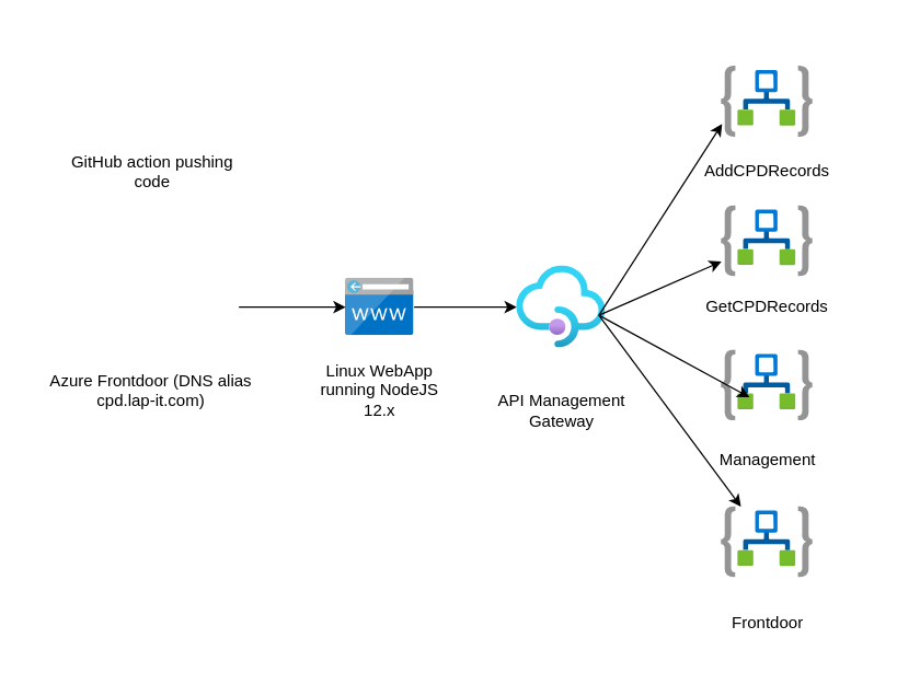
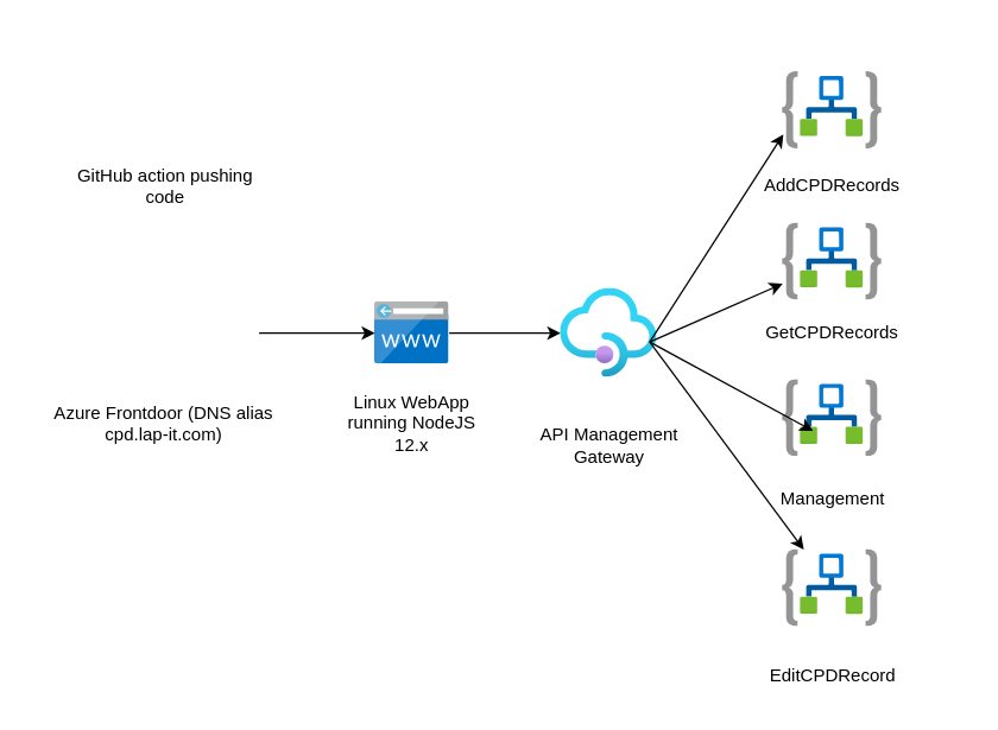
- <mxCell id="19" value="Frontdoor" style="text;html=1;strokeColor=none;fillColor=none;align=center;verticalAlign=middle;whiteSpace=wrap;rounded=0;" vertex="1" parent="1"><mxGeometry x="526.5" y="440" width="67" height="30" as="geometry" /></mxCell>
+ <mxCell id="19" value="EditCPDRecord" style="text;html=1;strokeColor=none;fillColor=none;align=center;verticalAlign=middle;whiteSpace=wrap;rounded=0;" vertex="1" parent="1"><mxGeometry x="526.5" y="440" width="67" height="30" as="geometry" /></mxCell>
